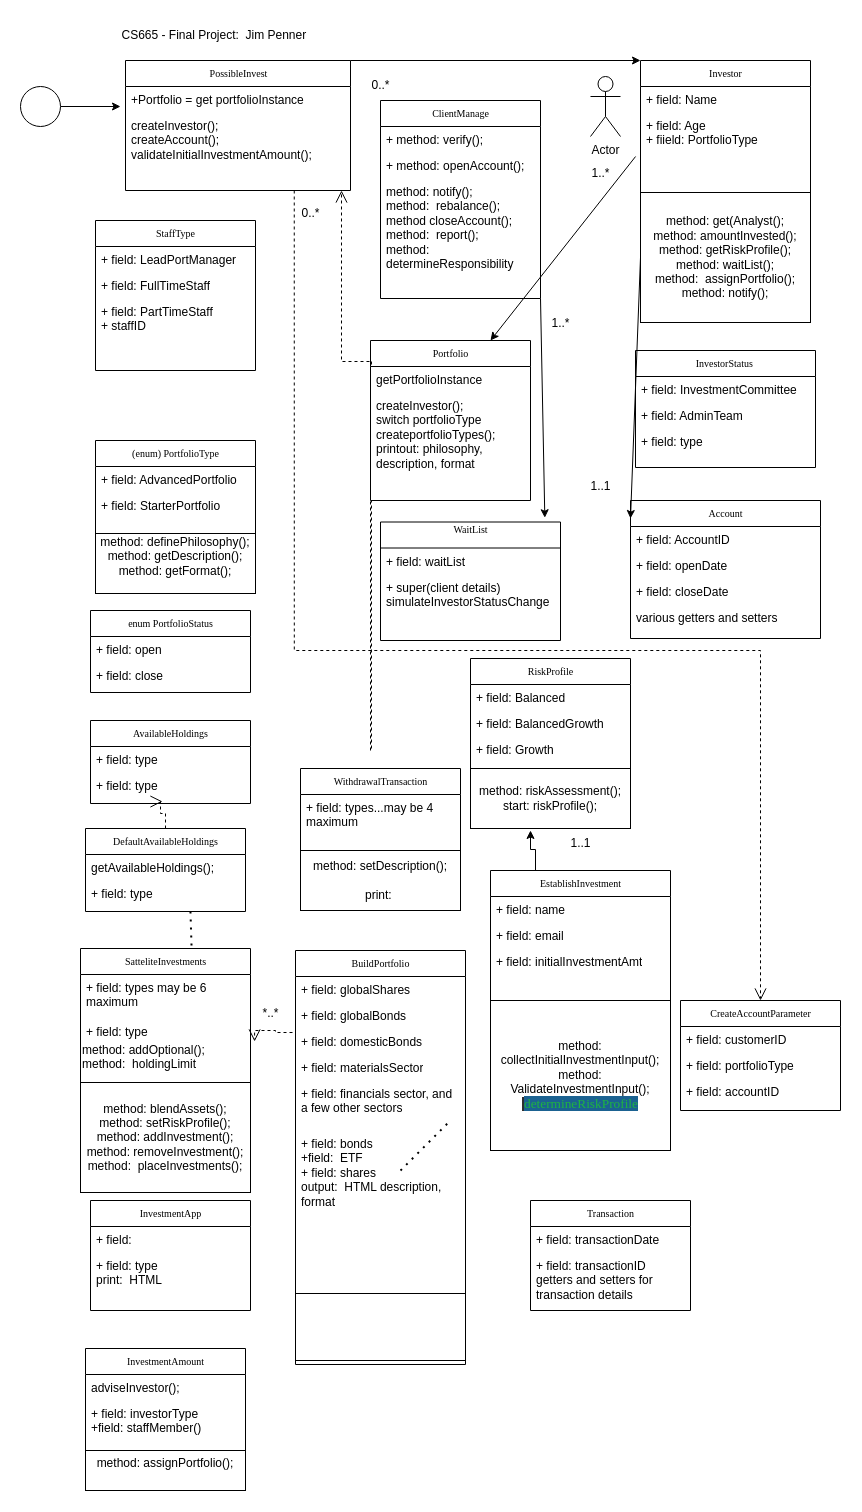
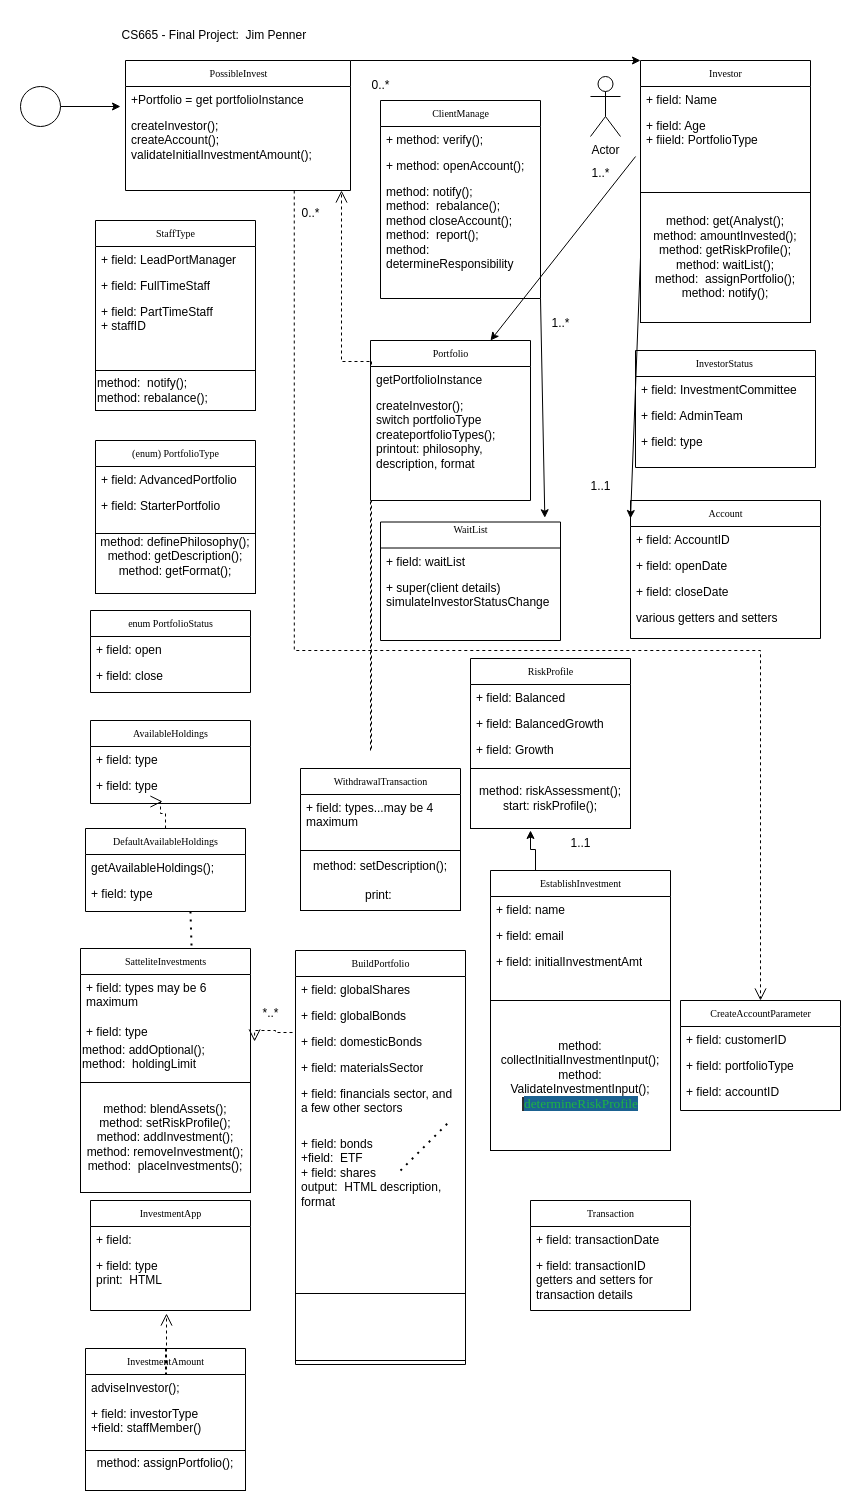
+ <mxCell id="47" value="method:&amp;nbsp; notify();&lt;div&gt;method: rebalance();&lt;/div&gt;" style="rounded=0;whiteSpace=wrap;html=1;align=left;" parent="1" vertex="1"><mxGeometry x="95" y="370" width="160" height="40" as="geometry" /></mxCell>
+ <mxCell id="19" style="edgeStyle=orthogonalEdgeStyle;rounded=0;html=1;dashed=1;labelBackgroundColor=none;startFill=0;endArrow=open;endFill=0;endSize=10;fontFamily=Verdana;fontSize=10;exitX=0.5;exitY=0;exitDx=0;exitDy=0;entryX=0.475;entryY=1.052;entryDx=0;entryDy=0;entryPerimeter=0;" parent="1" edge="1" target="15" source="34"><mxGeometry relative="1" as="geometry"><Array as="points"><mxPoint x="165" y="1439" /><mxPoint x="166" y="1439" /></Array><mxPoint x="380" y="1439" as="sourcePoint" /><mxPoint x="490" y="1439" as="targetPoint" /></mxGeometry></mxCell>
